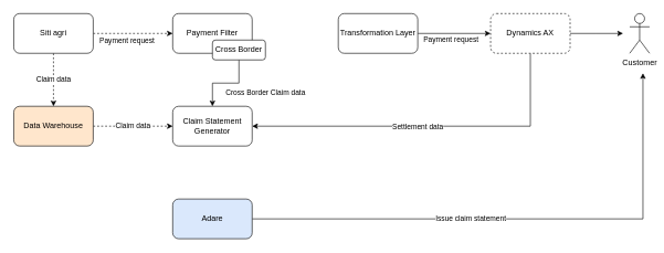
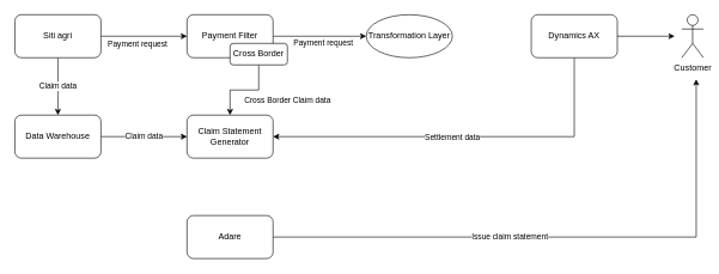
- <mxCell id="2" value="" style="edgeStyle=orthogonalEdgeStyle;rounded=0;orthogonalLoop=1;jettySize=auto;html=1;dashed=1;" edge="1" parent="1" source="5" target="7"><mxGeometry relative="1" as="geometry"><Array as="points"><mxPoint x="220" y="50" /><mxPoint x="220" y="50" /></Array></mxGeometry></mxCell>
+ <mxCell id="2" value="" style="edgeStyle=orthogonalEdgeStyle;rounded=0;orthogonalLoop=1;jettySize=auto;html=1;" edge="1" parent="1" source="5" target="7"><mxGeometry relative="1" as="geometry"><Array as="points"><mxPoint x="220" y="50" /><mxPoint x="220" y="50" /></Array></mxGeometry></mxCell>
+ <mxCell id="6" value="Payment request" style="edgeStyle=orthogonalEdgeStyle;rounded=0;orthogonalLoop=1;jettySize=auto;html=1;" edge="1" parent="1" source="7" target="9"><mxGeometry x="0.077" y="-10" relative="1" as="geometry"><mxPoint as="offset" /></mxGeometry></mxCell>
- <mxCell id="9" value="Transformation Layer" style="rounded=1;whiteSpace=wrap;html=1;verticalAlign=middle;" vertex="1" parent="1"><mxGeometry x="510" y="20" width="120" height="60" as="geometry" /></mxCell>
+ <mxCell id="9" value="Transformation Layer" style="ellipse;whiteSpace=wrap;html=1;verticalAlign=middle;" vertex="1" parent="1"><mxGeometry x="510" y="20" width="120" height="60" as="geometry" /></mxCell>
- <mxCell id="8" value="Payment request" style="edgeStyle=orthogonalEdgeStyle;rounded=0;orthogonalLoop=1;jettySize=auto;html=1;" edge="1" parent="1" source="9" target="13"><mxGeometry x="-0.091" y="-10" relative="1" as="geometry"><mxPoint as="offset" /></mxGeometry></mxCell>
- <mxCell id="13" value="Dynamics AX" style="rounded=1;whiteSpace=wrap;html=1;verticalAlign=middle;dashed=1;" vertex="1" parent="1"><mxGeometry x="740" y="20" width="120" height="60" as="geometry" /></mxCell>
+ <mxCell id="13" value="Dynamics AX" style="rounded=1;whiteSpace=wrap;html=1;verticalAlign=middle;" vertex="1" parent="1"><mxGeometry x="740" y="20" width="120" height="60" as="geometry" /></mxCell>
- <mxCell id="4" value="Claim data" style="edgeStyle=orthogonalEdgeStyle;rounded=0;orthogonalLoop=1;jettySize=auto;html=1;dashed=1;" edge="1" parent="1" source="5" target="15"><mxGeometry relative="1" as="geometry" /></mxCell>
+ <mxCell id="4" value="Claim data" style="edgeStyle=orthogonalEdgeStyle;rounded=0;orthogonalLoop=1;jettySize=auto;html=1;" edge="1" parent="1" source="5" target="15"><mxGeometry relative="1" as="geometry" /></mxCell>
- <mxCell id="15" value="Data Warehouse" style="rounded=1;whiteSpace=wrap;html=1;verticalAlign=middle;fillColor=#ffe6cc;" vertex="1" parent="1"><mxGeometry x="20" y="160" width="120" height="60" as="geometry" /></mxCell>
+ <mxCell id="15" value="Data Warehouse" style="rounded=1;whiteSpace=wrap;html=1;verticalAlign=middle;" vertex="1" parent="1"><mxGeometry x="20" y="160" width="120" height="60" as="geometry" /></mxCell>
- <mxCell id="14" value="Claim data" style="edgeStyle=orthogonalEdgeStyle;rounded=0;orthogonalLoop=1;jettySize=auto;html=1;dashed=1;" edge="1" parent="1" source="15" target="16"><mxGeometry relative="1" as="geometry" /></mxCell>
+ <mxCell id="14" value="Claim data" style="edgeStyle=orthogonalEdgeStyle;rounded=0;orthogonalLoop=1;jettySize=auto;html=1;" edge="1" parent="1" source="15" target="16"><mxGeometry relative="1" as="geometry" /></mxCell>
- <mxCell id="19" value="Adare" style="rounded=1;whiteSpace=wrap;html=1;verticalAlign=middle;fillColor=#dae8fc;" vertex="1" parent="1"><mxGeometry x="260" y="300" width="120" height="60" as="geometry" /></mxCell>
+ <mxCell id="19" value="Adare" style="rounded=1;whiteSpace=wrap;html=1;verticalAlign=middle;" vertex="1" parent="1"><mxGeometry x="260" y="300" width="120" height="60" as="geometry" /></mxCell>
